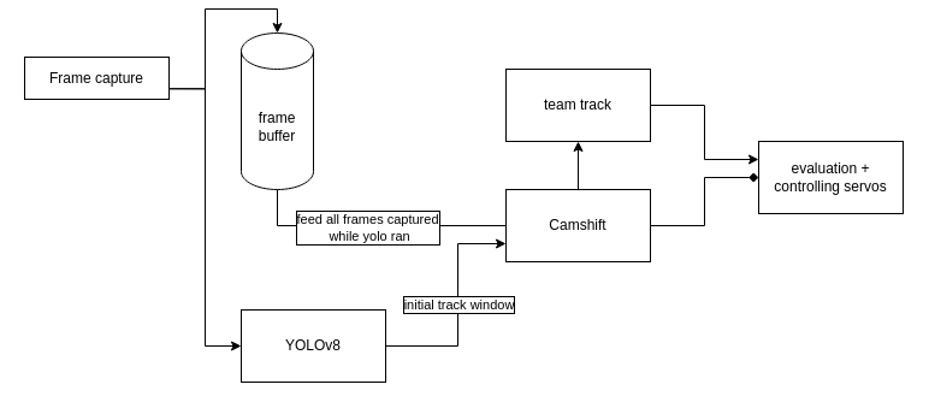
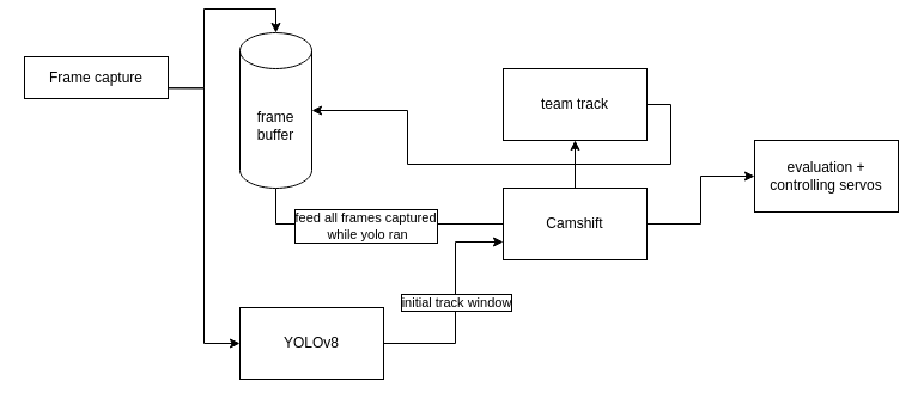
- <mxCell id="14" style="edgeStyle=orthogonalEdgeStyle;rounded=0;orthogonalLoop=1;jettySize=auto;html=1;exitX=1;exitY=0.5;exitDx=0;exitDy=0;entryX=0;entryY=0.25;entryDx=0;entryDy=0;" edge="1" parent="1" source="15" target="16"><mxGeometry relative="1" as="geometry" /></mxCell>
+ <mxCell id="14" style="edgeStyle=orthogonalEdgeStyle;rounded=0;orthogonalLoop=1;jettySize=auto;html=1;exitX=1;exitY=0.5;exitDx=0;exitDy=0;" edge="1" parent="1" source="15" target="10"><mxGeometry relative="1" as="geometry" /></mxCell>
- <mxCell id="6" style="edgeStyle=orthogonalEdgeStyle;rounded=0;orthogonalLoop=1;jettySize=auto;html=1;exitX=1;exitY=0.5;exitDx=0;exitDy=0;entryX=0;entryY=0.5;entryDx=0;entryDy=0;endArrow=diamond;" edge="1" parent="1" source="7" target="16"><mxGeometry relative="1" as="geometry" /></mxCell>
+ <mxCell id="6" style="edgeStyle=orthogonalEdgeStyle;rounded=0;orthogonalLoop=1;jettySize=auto;html=1;exitX=1;exitY=0.5;exitDx=0;exitDy=0;entryX=0;entryY=0.5;entryDx=0;entryDy=0;" edge="1" parent="1" source="7" target="16"><mxGeometry relative="1" as="geometry" /></mxCell>
